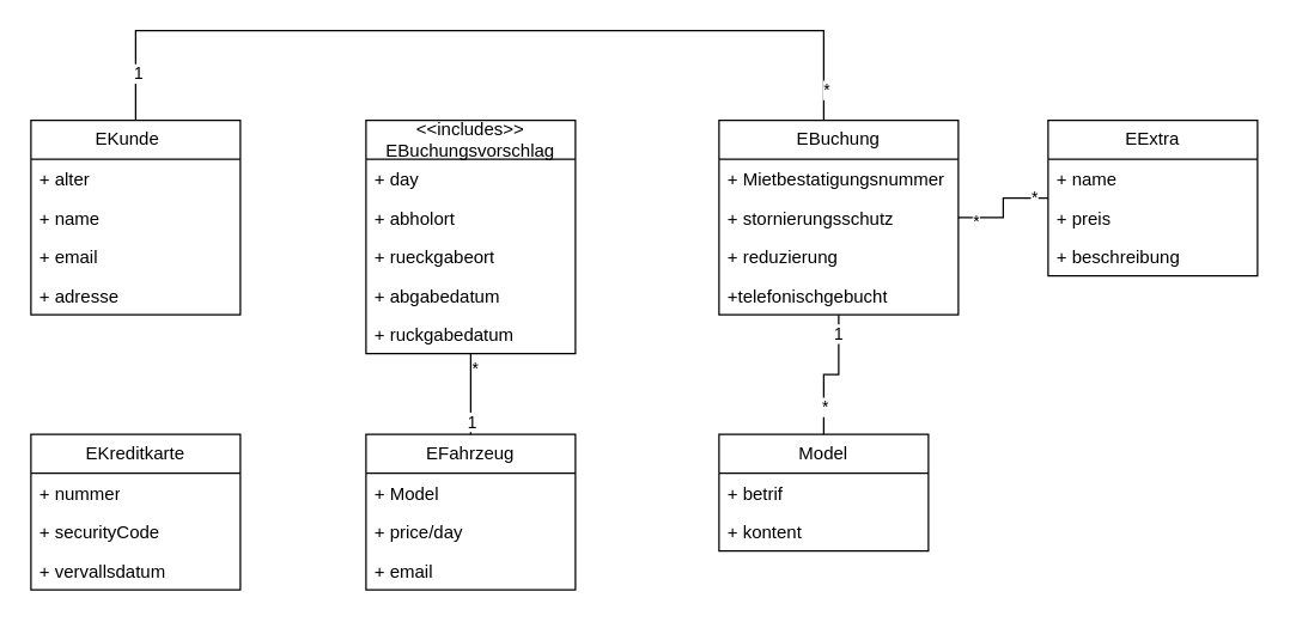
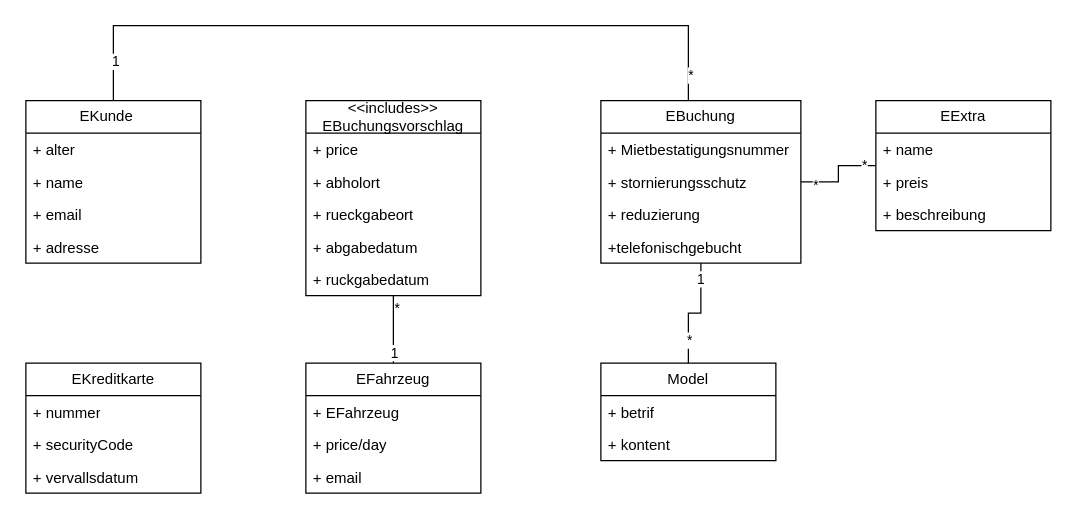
- <mxCell id="15" value="+ day" style="text;strokeColor=none;fillColor=none;align=left;verticalAlign=top;spacingLeft=4;spacingRight=4;overflow=hidden;rotatable=0;points=[[0,0.5],[1,0.5]];portConstraint=eastwest;whiteSpace=wrap;html=1;" vertex="1" parent="14"><mxGeometry y="26" width="140" height="26" as="geometry" /></mxCell>
+ <mxCell id="15" value="+ price" style="text;strokeColor=none;fillColor=none;align=left;verticalAlign=top;spacingLeft=4;spacingRight=4;overflow=hidden;rotatable=0;points=[[0,0.5],[1,0.5]];portConstraint=eastwest;whiteSpace=wrap;html=1;" vertex="1" parent="14"><mxGeometry y="26" width="140" height="26" as="geometry" /></mxCell>
- <mxCell id="37" value="+ Model" style="text;strokeColor=none;fillColor=none;align=left;verticalAlign=top;spacingLeft=4;spacingRight=4;overflow=hidden;rotatable=0;points=[[0,0.5],[1,0.5]];portConstraint=eastwest;whiteSpace=wrap;html=1;" vertex="1" parent="36"><mxGeometry y="26" width="140" height="26" as="geometry" /></mxCell>
+ <mxCell id="37" value="+ EFahrzeug" style="text;strokeColor=none;fillColor=none;align=left;verticalAlign=top;spacingLeft=4;spacingRight=4;overflow=hidden;rotatable=0;points=[[0,0.5],[1,0.5]];portConstraint=eastwest;whiteSpace=wrap;html=1;" vertex="1" parent="36"><mxGeometry y="26" width="140" height="26" as="geometry" /></mxCell>
